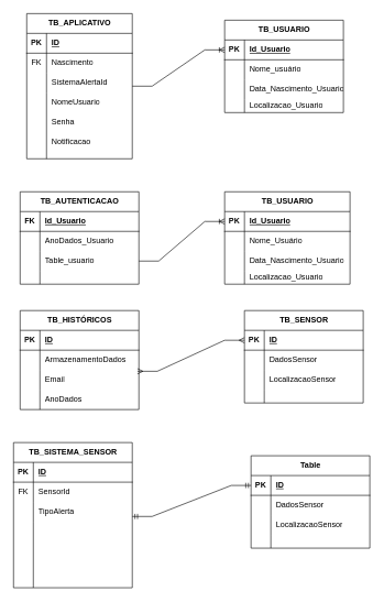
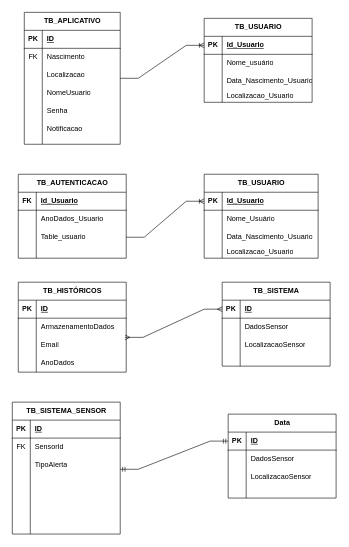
- <mxCell id="24" value="&lt;font style=&quot;vertical-align: inherit;&quot;&gt;&lt;font style=&quot;vertical-align: inherit;&quot;&gt;&lt;font style=&quot;vertical-align: inherit;&quot;&gt;&lt;font style=&quot;vertical-align: inherit;&quot;&gt;SistemaAlertaId&lt;/font&gt;&lt;/font&gt;&lt;/font&gt;&lt;/font&gt;" style="shape=partialRectangle;connectable=0;fillColor=none;top=0;left=0;bottom=0;right=0;align=left;spacingLeft=6;overflow=hidden;whiteSpace=wrap;html=1;" vertex="1" parent="22"><mxGeometry x="30" width="130" height="30" as="geometry"><mxRectangle width="130" height="30" as="alternateBounds" /></mxGeometry></mxCell>
+ <mxCell id="24" value="&lt;font style=&quot;vertical-align: inherit;&quot;&gt;&lt;font style=&quot;vertical-align: inherit;&quot;&gt;&lt;font style=&quot;vertical-align: inherit;&quot;&gt;&lt;font style=&quot;vertical-align: inherit;&quot;&gt;Localizacao&lt;/font&gt;&lt;/font&gt;&lt;/font&gt;&lt;/font&gt;" style="shape=partialRectangle;connectable=0;fillColor=none;top=0;left=0;bottom=0;right=0;align=left;spacingLeft=6;overflow=hidden;whiteSpace=wrap;html=1;" vertex="1" parent="22"><mxGeometry x="30" width="130" height="30" as="geometry"><mxRectangle width="130" height="30" as="alternateBounds" /></mxGeometry></mxCell>
- <mxCell id="61" value="TB_SENSOR" style="shape=table;startSize=30;container=1;collapsible=1;childLayout=tableLayout;fixedRows=1;rowLines=0;fontStyle=1;align=center;resizeLast=1;html=1;" vertex="1" parent="1"><mxGeometry x="370" y="470" width="180" height="140" as="geometry" /></mxCell>
+ <mxCell id="61" value="TB_SISTEMA" style="shape=table;startSize=30;container=1;collapsible=1;childLayout=tableLayout;fixedRows=1;rowLines=0;fontStyle=1;align=center;resizeLast=1;html=1;" vertex="1" parent="1"><mxGeometry x="370" y="470" width="180" height="140" as="geometry" /></mxCell>
- <mxCell id="88" value="Table" style="shape=table;startSize=30;container=1;collapsible=1;childLayout=tableLayout;fixedRows=1;rowLines=0;fontStyle=1;align=center;resizeLast=1;html=1;" vertex="1" parent="1"><mxGeometry x="380" y="690" width="180" height="140" as="geometry" /></mxCell>
+ <mxCell id="88" value="Data" style="shape=table;startSize=30;container=1;collapsible=1;childLayout=tableLayout;fixedRows=1;rowLines=0;fontStyle=1;align=center;resizeLast=1;html=1;" vertex="1" parent="1"><mxGeometry x="380" y="690" width="180" height="140" as="geometry" /></mxCell>
